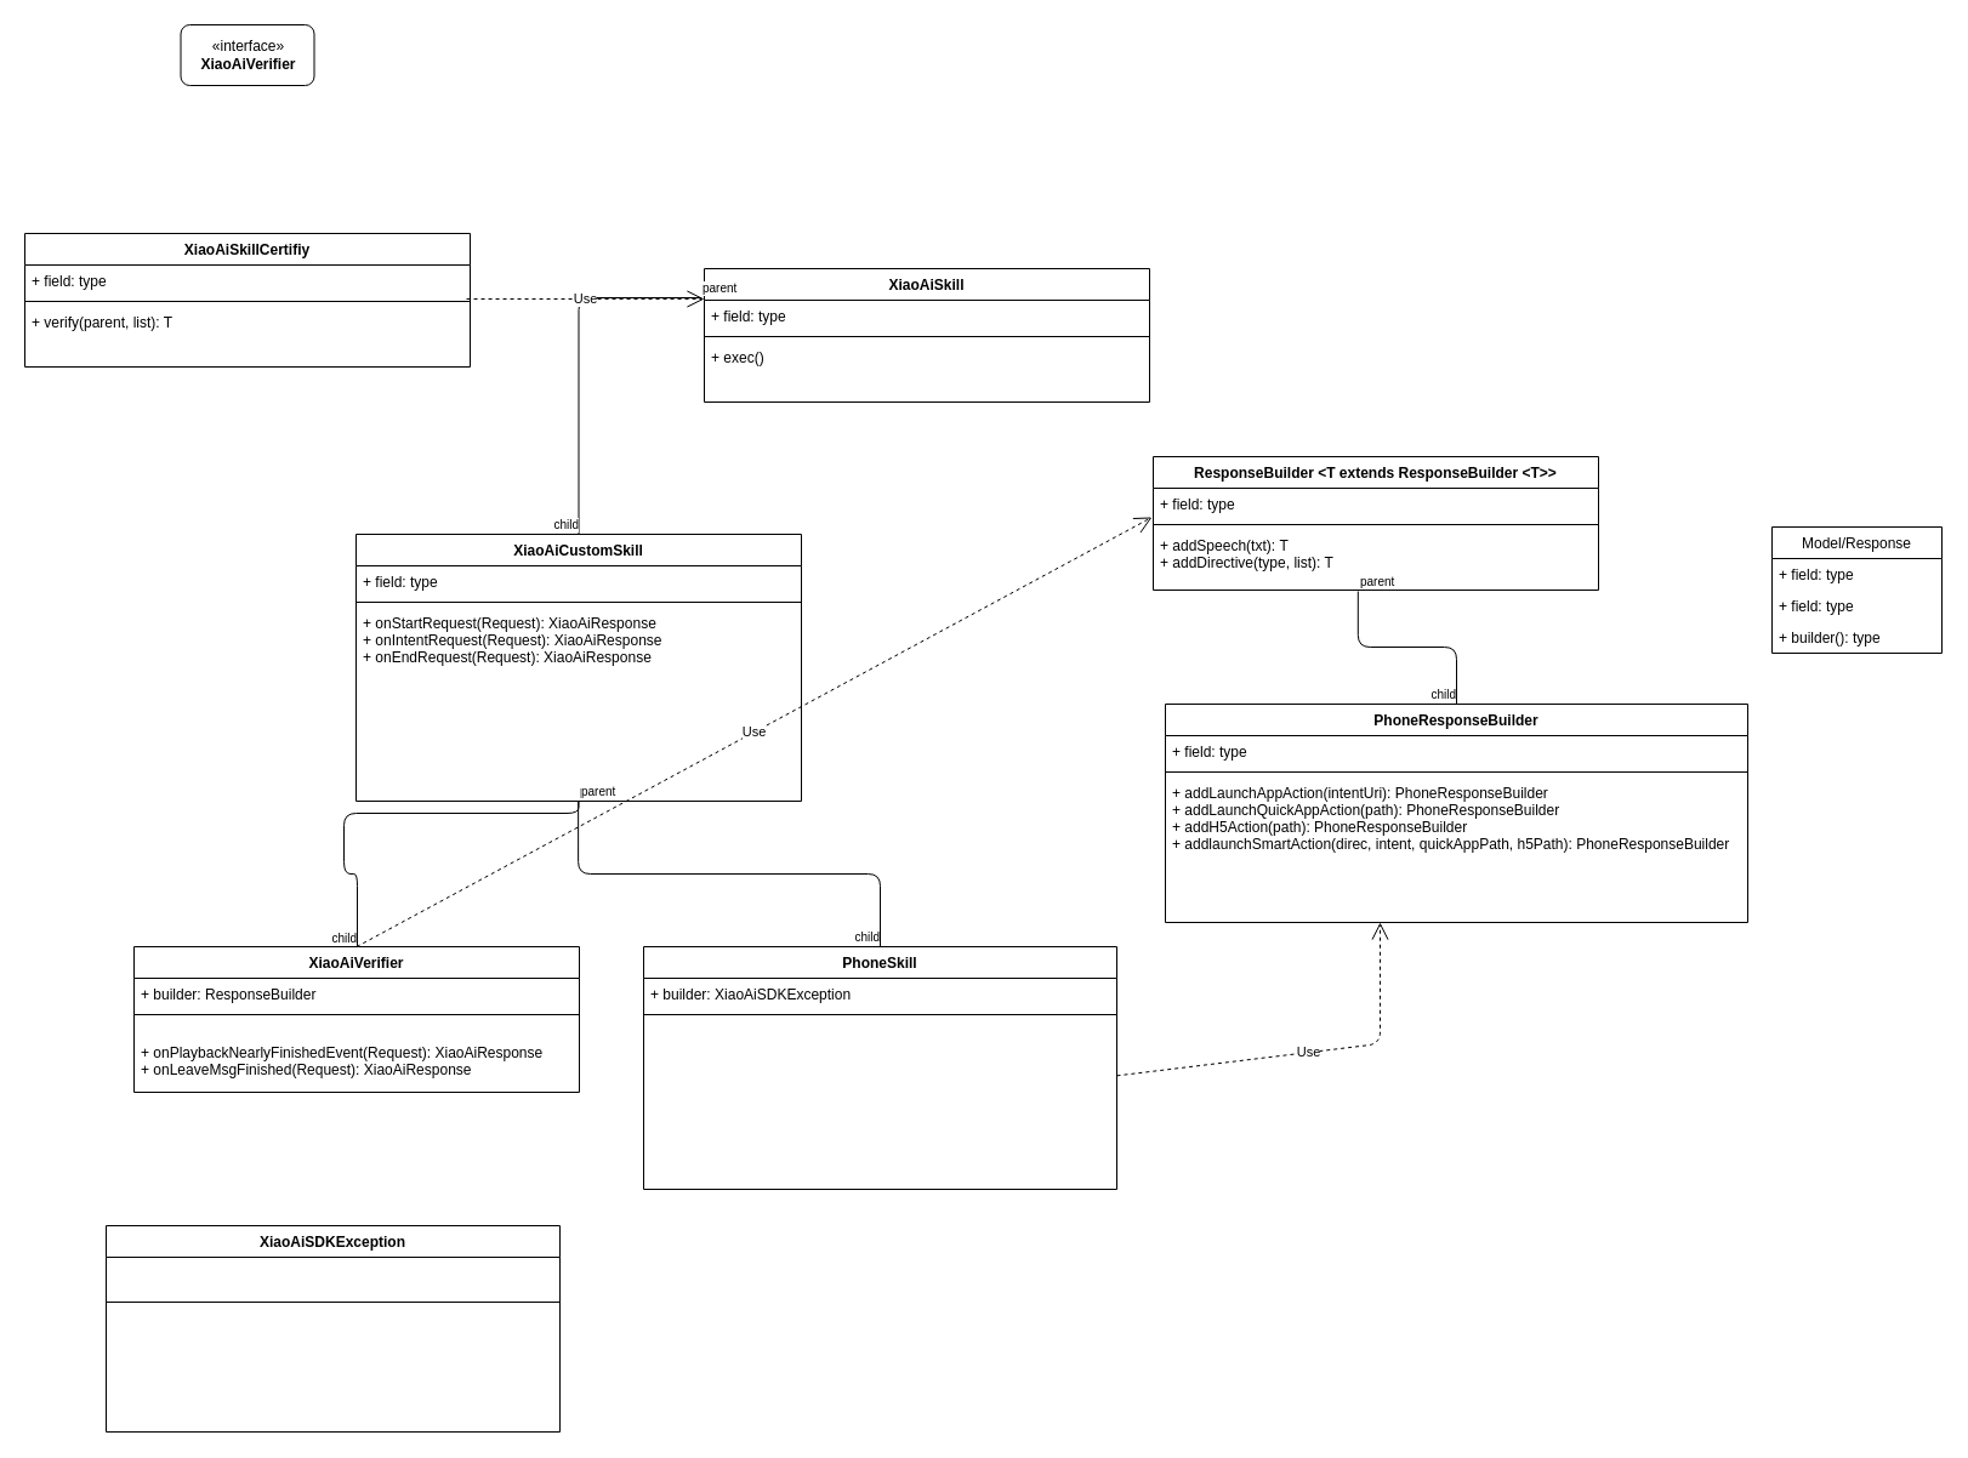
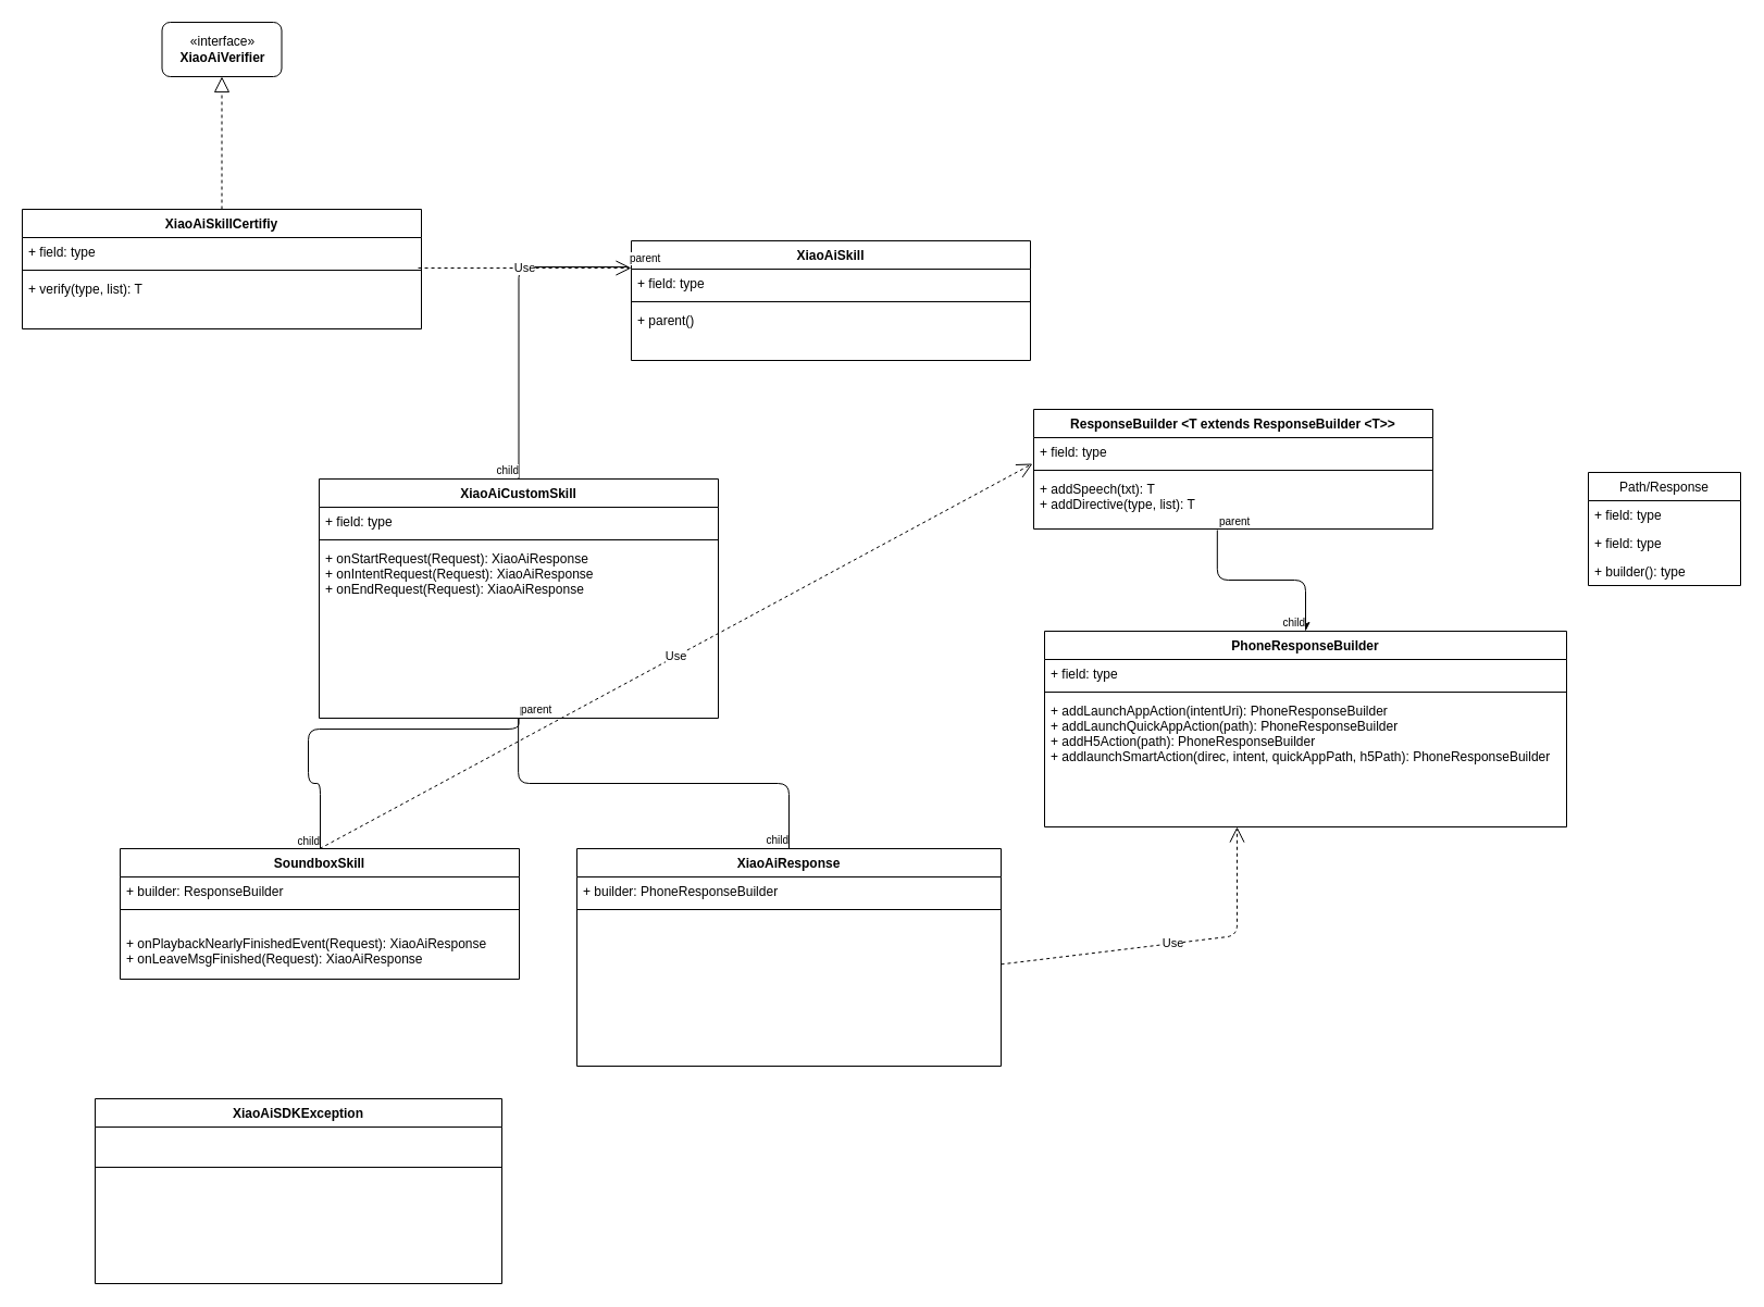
+ <mxCell id="53" value="" style="endArrow=block;dashed=1;endFill=0;endSize=12;html=1;exitX=0.5;exitY=0;exitDx=0;exitDy=0;entryX=0.5;entryY=1;entryDx=0;entryDy=0;" edge="1" parent="1" source="47" target="52"><mxGeometry width="160" relative="1" as="geometry"><mxPoint x="310" y="120" as="sourcePoint" /><mxPoint x="470" y="120" as="targetPoint" /></mxGeometry></mxCell>
- <mxCell id="50" value="+ verify(parent, list): T&#10;&#10;&#10;&#10;" style="text;strokeColor=none;fillColor=none;align=left;verticalAlign=top;spacingLeft=4;spacingRight=4;overflow=hidden;rotatable=0;points=[[0,0.5],[1,0.5]];portConstraint=eastwest;" vertex="1" parent="47"><mxGeometry y="60" width="367" height="50" as="geometry" /></mxCell>
+ <mxCell id="50" value="+ verify(type, list): T&#10;&#10;&#10;&#10;" style="text;strokeColor=none;fillColor=none;align=left;verticalAlign=top;spacingLeft=4;spacingRight=4;overflow=hidden;rotatable=0;points=[[0,0.5],[1,0.5]];portConstraint=eastwest;" vertex="1" parent="47"><mxGeometry y="60" width="367" height="50" as="geometry" /></mxCell>
- <mxCell id="28" value="+ exec()&#10;&#10;&#10;" style="text;strokeColor=none;fillColor=none;align=left;verticalAlign=top;spacingLeft=4;spacingRight=4;overflow=hidden;rotatable=0;points=[[0,0.5],[1,0.5]];portConstraint=eastwest;" vertex="1" parent="25"><mxGeometry y="60" width="367" height="50" as="geometry" /></mxCell>
+ <mxCell id="28" value="+ parent()&#10;&#10;&#10;" style="text;strokeColor=none;fillColor=none;align=left;verticalAlign=top;spacingLeft=4;spacingRight=4;overflow=hidden;rotatable=0;points=[[0,0.5],[1,0.5]];portConstraint=eastwest;" vertex="1" parent="25"><mxGeometry y="60" width="367" height="50" as="geometry" /></mxCell>
- <mxCell id="6" value="Model/Response" style="swimlane;fontStyle=0;childLayout=stackLayout;horizontal=1;startSize=26;fillColor=none;horizontalStack=0;resizeParent=1;resizeParentMax=0;resizeLast=0;collapsible=1;marginBottom=0;" parent="1" vertex="1"><mxGeometry x="1460" y="434" width="140" height="104" as="geometry" /></mxCell>
+ <mxCell id="6" value="Path/Response" style="swimlane;fontStyle=0;childLayout=stackLayout;horizontal=1;startSize=26;fillColor=none;horizontalStack=0;resizeParent=1;resizeParentMax=0;resizeLast=0;collapsible=1;marginBottom=0;" parent="1" vertex="1"><mxGeometry x="1460" y="434" width="140" height="104" as="geometry" /></mxCell>
- <mxCell id="33" value="" style="endArrow=none;html=1;edgeStyle=orthogonalEdgeStyle;entryX=0.5;entryY=0;entryDx=0;entryDy=0;exitX=0.46;exitY=1.02;exitDx=0;exitDy=0;exitPerimeter=0;" edge="1" parent="1" source="24" target="29"><mxGeometry relative="1" as="geometry"><mxPoint x="712" y="788" as="sourcePoint" /><mxPoint x="490" y="670" as="targetPoint" /></mxGeometry></mxCell>
+ <mxCell id="33" value="" style="endArrow=classic;html=1;edgeStyle=orthogonalEdgeStyle;entryX=0.5;entryY=0;entryDx=0;entryDy=0;exitX=0.46;exitY=1.02;exitDx=0;exitDy=0;exitPerimeter=0;" edge="1" parent="1" source="24" target="29"><mxGeometry relative="1" as="geometry"><mxPoint x="712" y="788" as="sourcePoint" /><mxPoint x="490" y="670" as="targetPoint" /></mxGeometry></mxCell>
- <mxCell id="10" value="XiaoAiVerifier" style="swimlane;fontStyle=1;align=center;verticalAlign=top;childLayout=stackLayout;horizontal=1;startSize=26;horizontalStack=0;resizeParent=1;resizeParentMax=0;resizeLast=0;collapsible=1;marginBottom=0;" parent="1" vertex="1"><mxGeometry x="110" y="780" width="367" height="120" as="geometry" /></mxCell>
+ <mxCell id="10" value="SoundboxSkill" style="swimlane;fontStyle=1;align=center;verticalAlign=top;childLayout=stackLayout;horizontal=1;startSize=26;horizontalStack=0;resizeParent=1;resizeParentMax=0;resizeLast=0;collapsible=1;marginBottom=0;" parent="1" vertex="1"><mxGeometry x="110" y="780" width="367" height="120" as="geometry" /></mxCell>
- <mxCell id="14" value="PhoneSkill" style="swimlane;fontStyle=1;align=center;verticalAlign=top;childLayout=stackLayout;horizontal=1;startSize=26;horizontalStack=0;resizeParent=1;resizeParentMax=0;resizeLast=0;collapsible=1;marginBottom=0;" parent="1" vertex="1"><mxGeometry x="530" y="780" width="390" height="200" as="geometry" /></mxCell>
+ <mxCell id="14" value="XiaoAiResponse" style="swimlane;fontStyle=1;align=center;verticalAlign=top;childLayout=stackLayout;horizontal=1;startSize=26;horizontalStack=0;resizeParent=1;resizeParentMax=0;resizeLast=0;collapsible=1;marginBottom=0;" parent="1" vertex="1"><mxGeometry x="530" y="780" width="390" height="200" as="geometry" /></mxCell>
- <mxCell id="15" value="+ builder: XiaoAiSDKException" style="text;strokeColor=none;fillColor=none;align=left;verticalAlign=top;spacingLeft=4;spacingRight=4;overflow=hidden;rotatable=0;points=[[0,0.5],[1,0.5]];portConstraint=eastwest;" parent="14" vertex="1"><mxGeometry y="26" width="390" height="26" as="geometry" /></mxCell>
+ <mxCell id="15" value="+ builder: PhoneResponseBuilder" style="text;strokeColor=none;fillColor=none;align=left;verticalAlign=top;spacingLeft=4;spacingRight=4;overflow=hidden;rotatable=0;points=[[0,0.5],[1,0.5]];portConstraint=eastwest;" parent="14" vertex="1"><mxGeometry y="26" width="390" height="26" as="geometry" /></mxCell>
